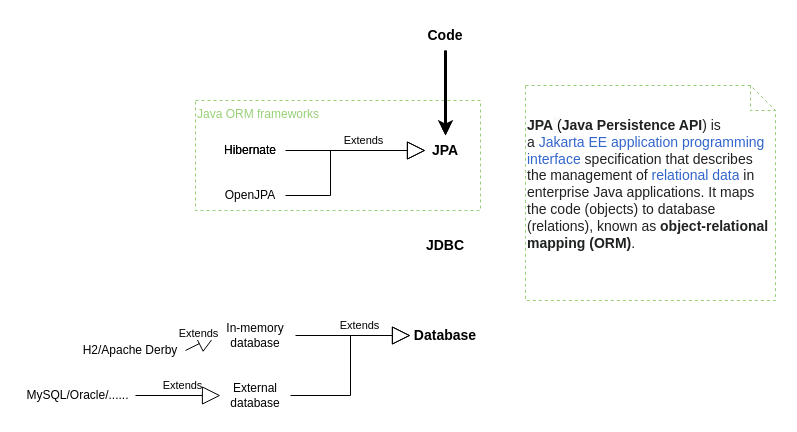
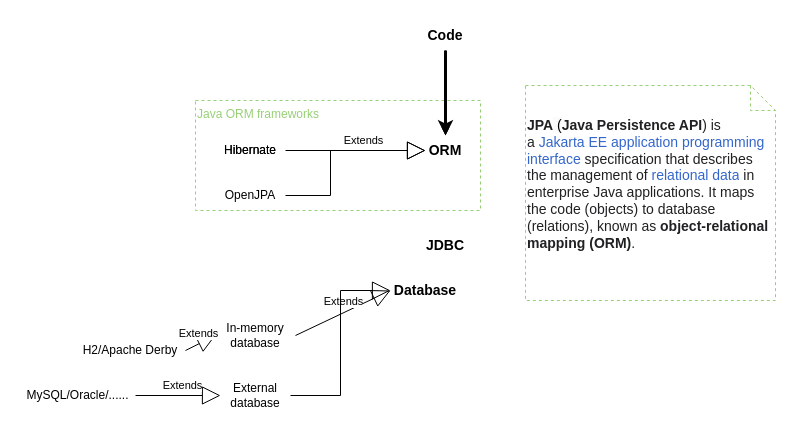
- <mxCell id="6" value="&lt;b style=&quot;font-size: 14px;&quot;&gt;JPA&lt;/b&gt;" style="text;html=1;strokeColor=none;fillColor=none;align=center;verticalAlign=middle;whiteSpace=wrap;rounded=0;fontSize=14;" parent="1" vertex="1"><mxGeometry x="425" y="135" width="40" height="30" as="geometry" /></mxCell>
+ <mxCell id="6" value="&lt;b style=&quot;font-size: 14px;&quot;&gt;ORM&lt;/b&gt;" style="text;html=1;strokeColor=none;fillColor=none;align=center;verticalAlign=middle;whiteSpace=wrap;rounded=0;fontSize=14;" parent="1" vertex="1"><mxGeometry x="425" y="135" width="40" height="30" as="geometry" /></mxCell>
- <mxCell id="22" value="Database" style="text;html=1;strokeColor=none;fillColor=none;align=center;verticalAlign=middle;whiteSpace=wrap;rounded=0;fontStyle=1;fontSize=14;" vertex="1" parent="1"><mxGeometry x="410" y="320" width="70" height="30" as="geometry" /></mxCell>
+ <mxCell id="22" value="Database" style="text;html=1;strokeColor=none;fillColor=none;align=center;verticalAlign=middle;whiteSpace=wrap;rounded=0;fontStyle=1;fontSize=14;" vertex="1" parent="1"><mxGeometry x="390" y="275" width="70" height="30" as="geometry" /></mxCell>
